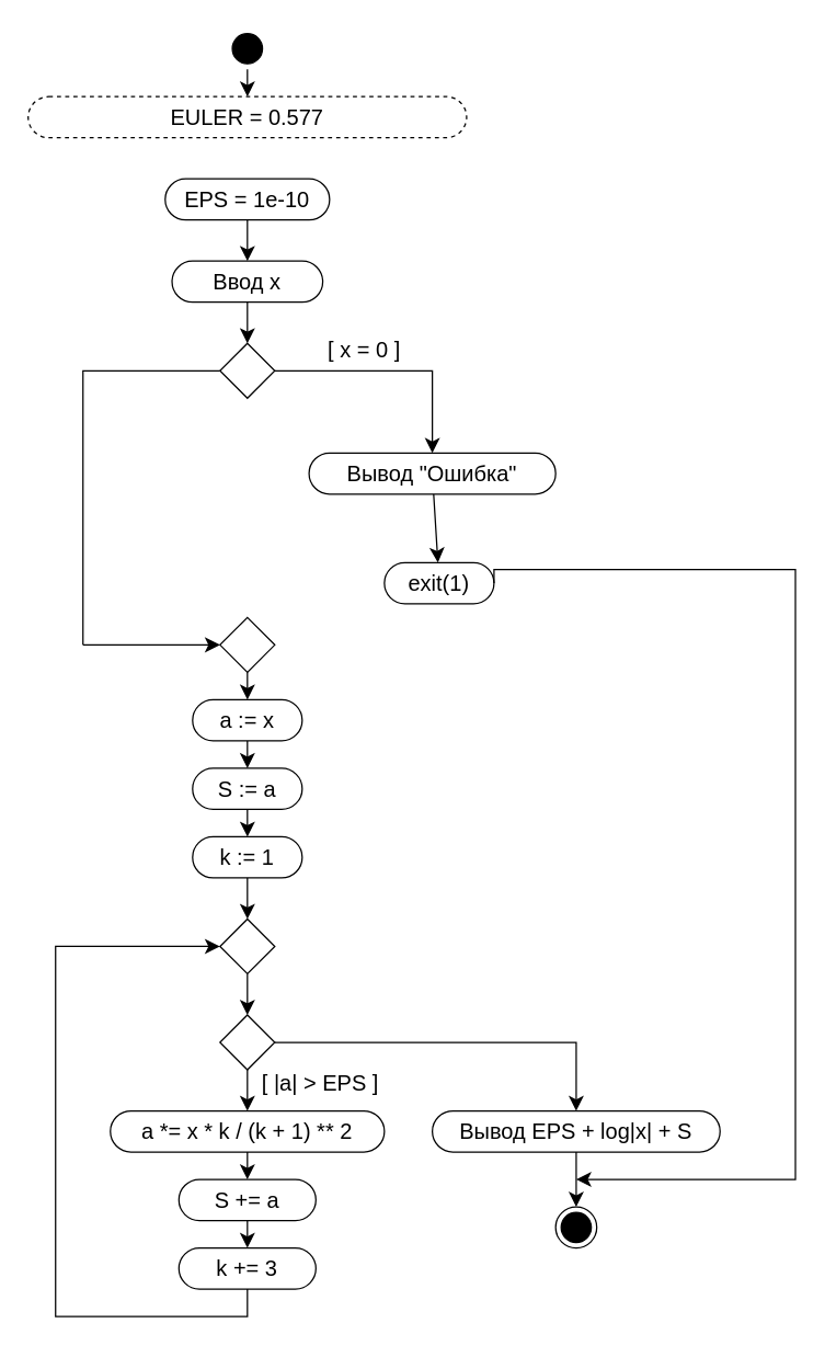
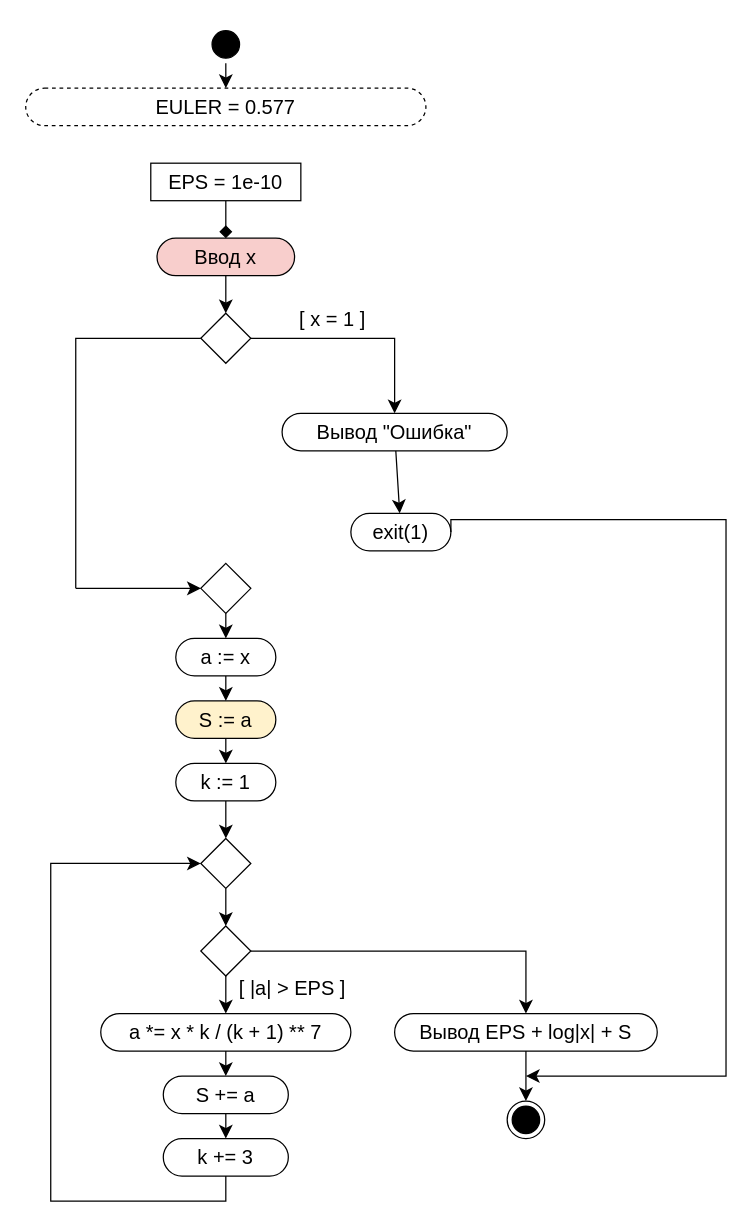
- <mxCell id="24" value="EPS = 1e-10" style="html=1;whiteSpace=wrap;fontSize=16;rounded=1;arcSize=50;" vertex="1" parent="1"><mxGeometry x="120" y="130" width="120" height="30" as="geometry" /></mxCell>
+ <mxCell id="24" value="EPS = 1e-10" style="html=1;whiteSpace=wrap;fontSize=16;arcSize=50;rounded=0;" vertex="1" parent="1"><mxGeometry x="120" y="130" width="120" height="30" as="geometry" /></mxCell>
- <mxCell id="23" style="edgeStyle=none;curved=1;rounded=0;orthogonalLoop=1;jettySize=auto;html=1;entryX=0.5;entryY=0;entryDx=0;entryDy=0;fontSize=12;startSize=8;endSize=8;" edge="1" parent="1" source="24" target="5"><mxGeometry relative="1" as="geometry" /></mxCell>
+ <mxCell id="23" style="edgeStyle=none;curved=1;rounded=0;orthogonalLoop=1;jettySize=auto;html=1;entryX=0.5;entryY=0;entryDx=0;entryDy=0;fontSize=12;startSize=8;endSize=8;endArrow=diamond;" edge="1" parent="1" source="24" target="5"><mxGeometry relative="1" as="geometry" /></mxCell>
- <mxCell id="5" value="Ввод x" style="html=1;whiteSpace=wrap;fontSize=16;rounded=1;arcSize=50;" vertex="1" parent="1"><mxGeometry x="125" width="110" height="30" as="geometry" y="190" /></mxCell>
+ <mxCell id="5" value="Ввод x" style="html=1;whiteSpace=wrap;fontSize=16;rounded=1;arcSize=50;fillColor=#f8cecc;" vertex="1" parent="1"><mxGeometry x="125" width="110" height="30" as="geometry" y="190" /></mxCell>
- <mxCell id="9" value="[ x = 0 ]" style="text;html=1;align=center;verticalAlign=middle;resizable=0;points=[];autosize=1;strokeColor=none;fillColor=none;fontSize=16;" vertex="1" parent="1"><mxGeometry x="225" y="240" width="80" height="30" as="geometry" /></mxCell>
+ <mxCell id="9" value="[ x = 1 ]" style="text;html=1;align=center;verticalAlign=middle;resizable=0;points=[];autosize=1;strokeColor=none;fillColor=none;fontSize=16;" vertex="1" parent="1"><mxGeometry x="225" y="240" width="80" height="30" as="geometry" /></mxCell>
- <mxCell id="17" value="S := a" style="html=1;whiteSpace=wrap;fontSize=16;rounded=1;arcSize=50;" vertex="1" parent="1"><mxGeometry x="140" y="560" width="80" height="30" as="geometry" /></mxCell>
+ <mxCell id="17" value="S := a" style="html=1;whiteSpace=wrap;fontSize=16;rounded=1;arcSize=50;fillColor=#fff2cc;" vertex="1" parent="1"><mxGeometry x="140" y="560" width="80" height="30" as="geometry" /></mxCell>
- <mxCell id="30" value="a *= x * k / (k + 1) ** 2" style="html=1;whiteSpace=wrap;fontSize=16;rounded=1;arcSize=50;" vertex="1" parent="1"><mxGeometry x="80" y="810" width="200" height="30" as="geometry" /></mxCell>
+ <mxCell id="30" value="a *= x * k / (k + 1) ** 7" style="html=1;whiteSpace=wrap;fontSize=16;rounded=1;arcSize=50;" vertex="1" parent="1"><mxGeometry x="80" y="810" width="200" height="30" as="geometry" /></mxCell>
